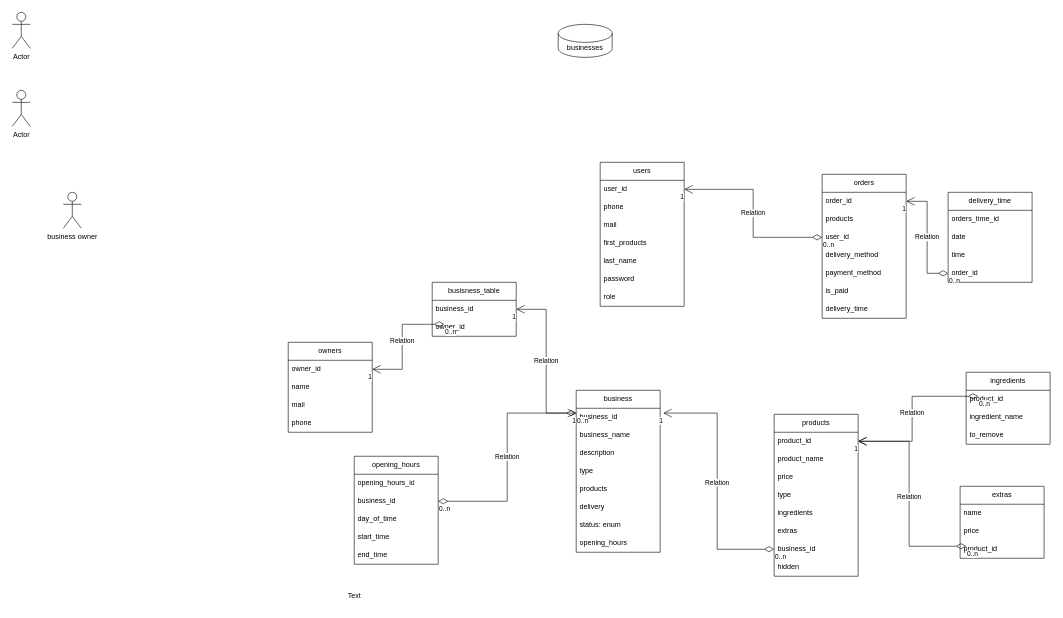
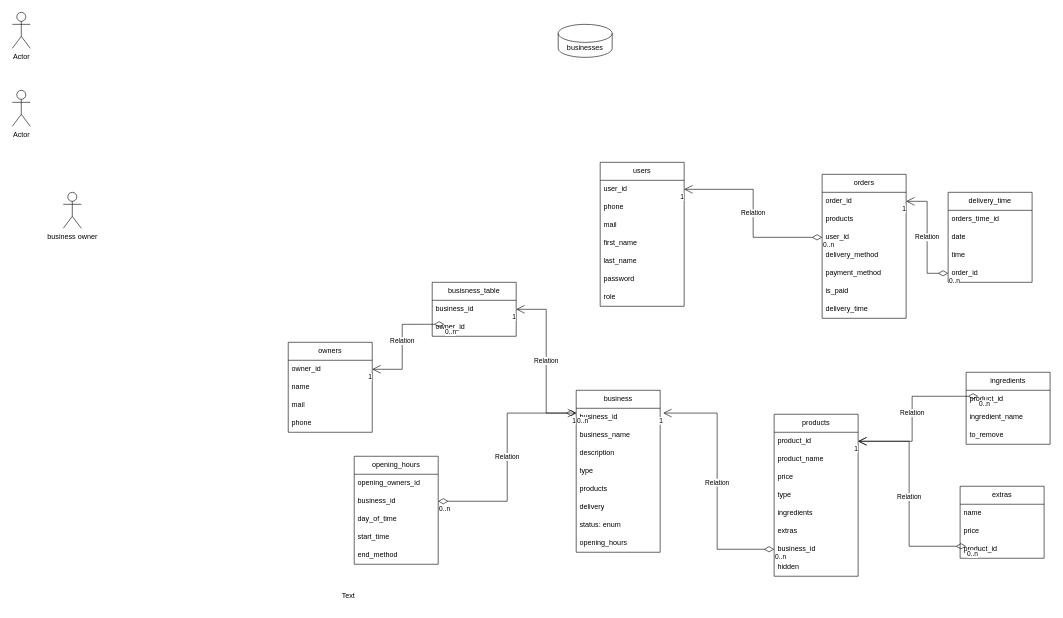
- <mxCell id="59" value="first_products" style="text;strokeColor=none;fillColor=none;align=left;verticalAlign=middle;spacingLeft=4;spacingRight=4;overflow=hidden;points=[[0,0.5],[1,0.5]];portConstraint=eastwest;rotatable=0;whiteSpace=wrap;html=1;" vertex="1" parent="55"><mxGeometry y="120" width="140" height="30" as="geometry" /></mxCell>
+ <mxCell id="59" value="first_name" style="text;strokeColor=none;fillColor=none;align=left;verticalAlign=middle;spacingLeft=4;spacingRight=4;overflow=hidden;points=[[0,0.5],[1,0.5]];portConstraint=eastwest;rotatable=0;whiteSpace=wrap;html=1;" vertex="1" parent="55"><mxGeometry y="120" width="140" height="30" as="geometry" /></mxCell>
- <mxCell id="75" value="opening_hours_id" style="text;strokeColor=none;fillColor=none;align=left;verticalAlign=middle;spacingLeft=4;spacingRight=4;overflow=hidden;points=[[0,0.5],[1,0.5]];portConstraint=eastwest;rotatable=0;whiteSpace=wrap;html=1;" parent="74" vertex="1"><mxGeometry y="30" width="140" height="30" as="geometry" /></mxCell>
+ <mxCell id="75" value="opening_owners_id" style="text;strokeColor=none;fillColor=none;align=left;verticalAlign=middle;spacingLeft=4;spacingRight=4;overflow=hidden;points=[[0,0.5],[1,0.5]];portConstraint=eastwest;rotatable=0;whiteSpace=wrap;html=1;" parent="74" vertex="1"><mxGeometry y="30" width="140" height="30" as="geometry" /></mxCell>
- <mxCell id="79" value="end_time" style="text;strokeColor=none;fillColor=none;align=left;verticalAlign=middle;spacingLeft=4;spacingRight=4;overflow=hidden;points=[[0,0.5],[1,0.5]];portConstraint=eastwest;rotatable=0;whiteSpace=wrap;html=1;" parent="74" vertex="1"><mxGeometry y="150" width="140" height="30" as="geometry" /></mxCell>
+ <mxCell id="79" value="end_method" style="text;strokeColor=none;fillColor=none;align=left;verticalAlign=middle;spacingLeft=4;spacingRight=4;overflow=hidden;points=[[0,0.5],[1,0.5]];portConstraint=eastwest;rotatable=0;whiteSpace=wrap;html=1;" parent="74" vertex="1"><mxGeometry y="150" width="140" height="30" as="geometry" /></mxCell>
- <mxCell id="91" value="Text" style="text;html=1;align=center;verticalAlign=middle;resizable=0;points=[];autosize=1;strokeColor=none;fillColor=none;" parent="1" vertex="1"><mxGeometry x="565" y="978" width="50" height="30" as="geometry" /></mxCell>
+ <mxCell id="91" value="Text" style="text;html=1;align=center;verticalAlign=middle;resizable=0;points=[];autosize=1;strokeColor=none;fillColor=none;" parent="1" vertex="1"><mxGeometry x="555" y="978" width="50" height="30" as="geometry" /></mxCell>
